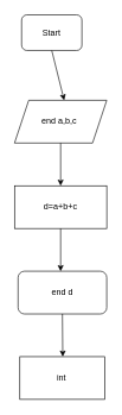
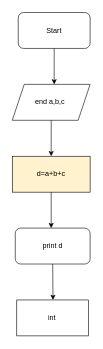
- <mxCell id="2" value="Start" style="rounded=1;whiteSpace=wrap;html=1;" vertex="1" parent="1"><mxGeometry x="30" y="20" width="85" height="50" as="geometry" /></mxCell>
+ <mxCell id="2" value="Start" style="rounded=1;whiteSpace=wrap;html=1;" vertex="1" parent="1"><mxGeometry x="30" y="20" width="120" height="60" as="geometry" /></mxCell>
- <mxCell id="6" value="d=a+b+c" style="rounded=0;whiteSpace=wrap;html=1;" vertex="1" parent="1"><mxGeometry x="20" y="260" width="130" height="60" as="geometry" /></mxCell>
+ <mxCell id="6" value="d=a+b+c" style="rounded=0;whiteSpace=wrap;html=1;fillColor=#fff2cc;" vertex="1" parent="1"><mxGeometry x="20" y="260" width="130" height="60" as="geometry" /></mxCell>
- <mxCell id="8" value="end d" style="rounded=1;whiteSpace=wrap;html=1;" vertex="1" parent="1"><mxGeometry x="25" y="380" width="125" height="60" as="geometry" /></mxCell>
+ <mxCell id="8" value="print d" style="rounded=1;whiteSpace=wrap;html=1;" vertex="1" parent="1"><mxGeometry x="25" y="380" width="125" height="60" as="geometry" /></mxCell>
